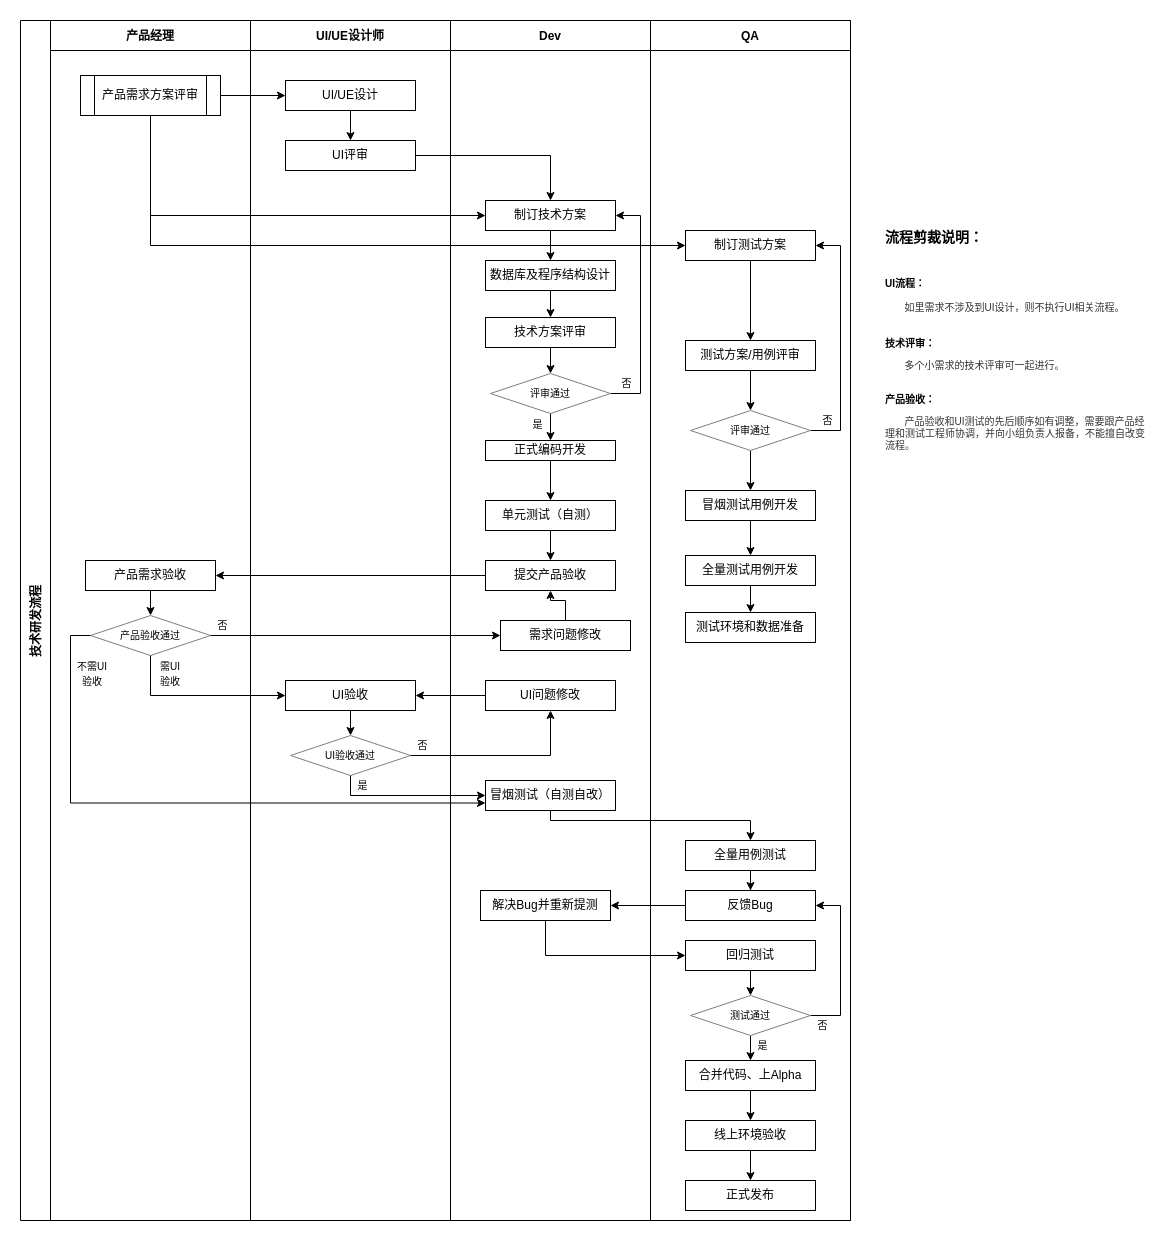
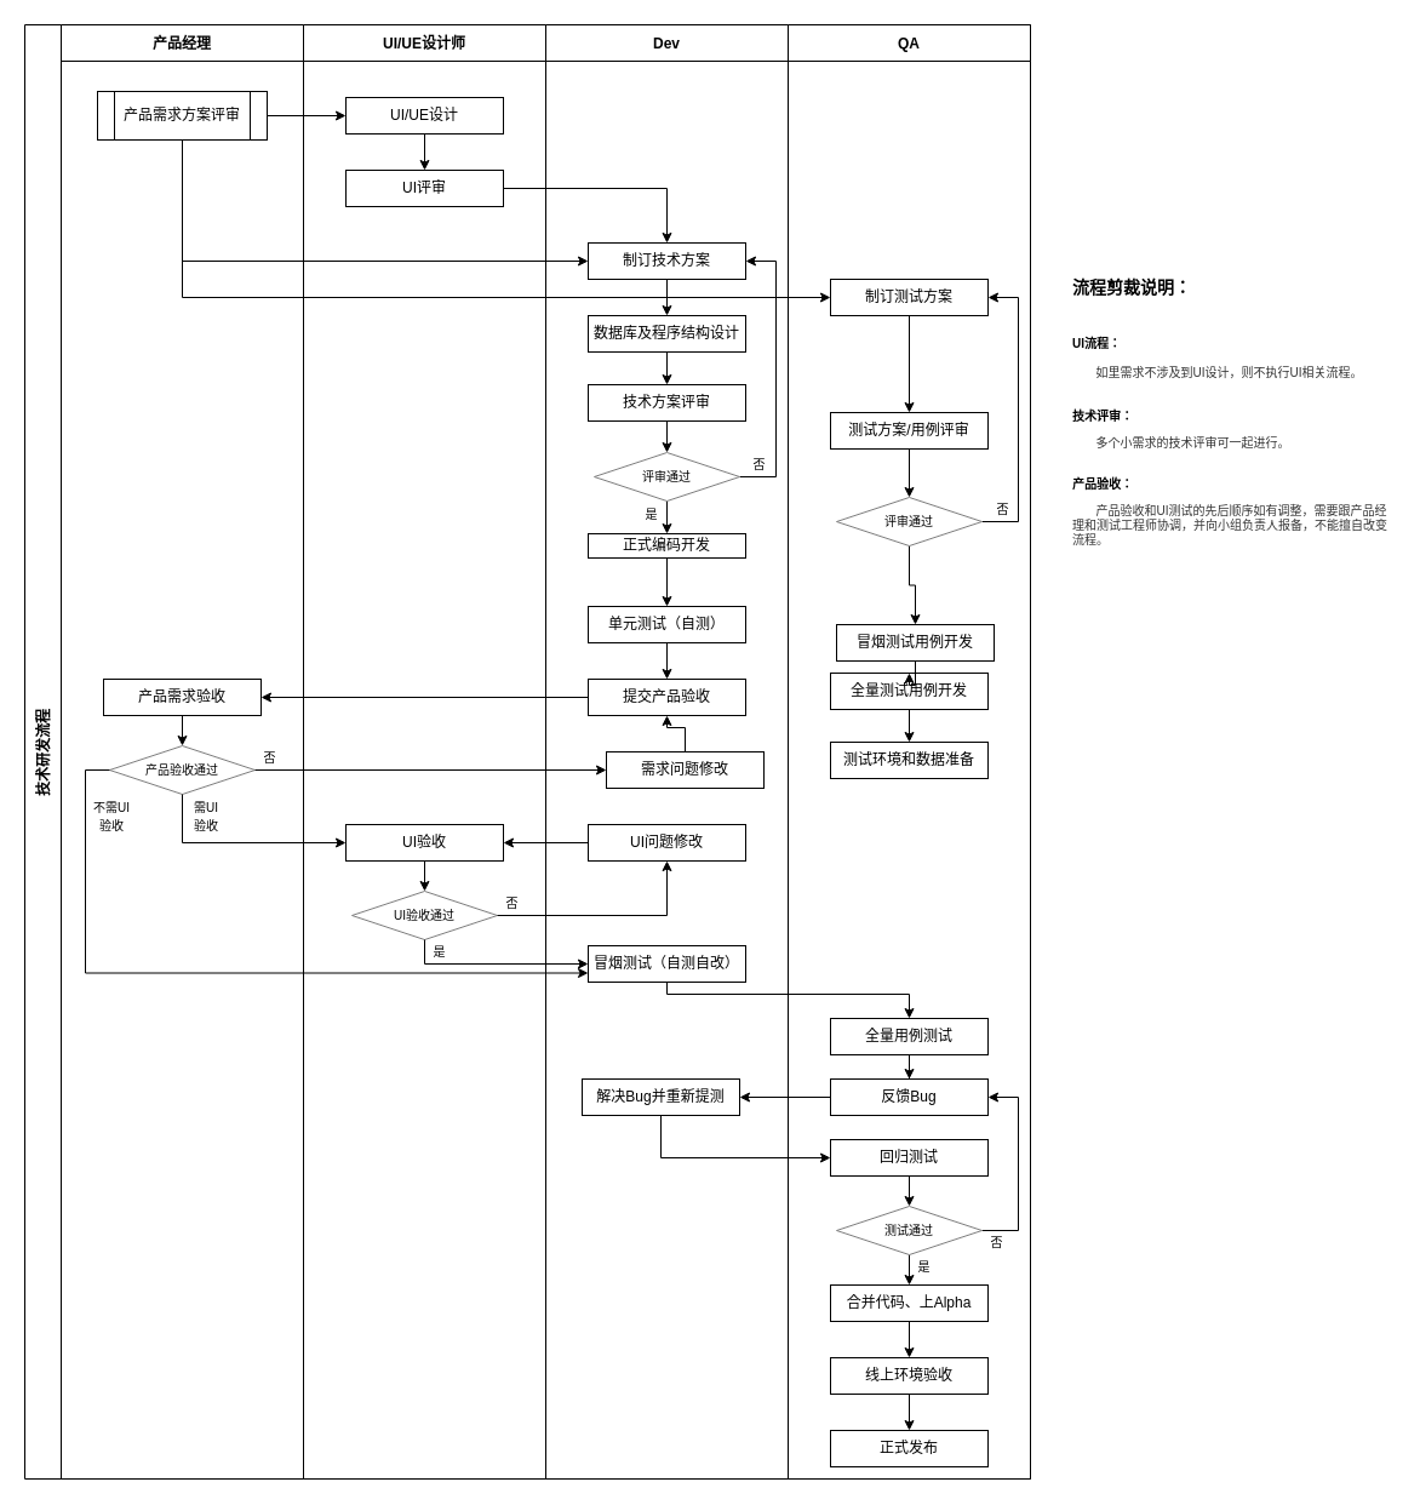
- <mxCell id="79" value="冒烟测试用例开发" style="rounded=0;whiteSpace=wrap;html=1;fillColor=none;" vertex="1" parent="55"><mxGeometry x="35" y="470" width="130" height="30" as="geometry" /></mxCell>
+ <mxCell id="79" value="冒烟测试用例开发" style="rounded=0;whiteSpace=wrap;html=1;fillColor=none;" vertex="1" parent="55"><mxGeometry x="40" y="495" width="130" height="30" as="geometry" /></mxCell>
